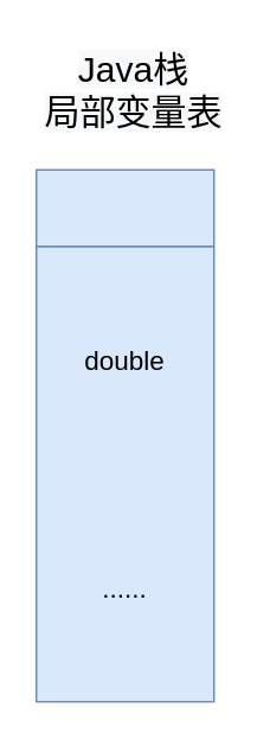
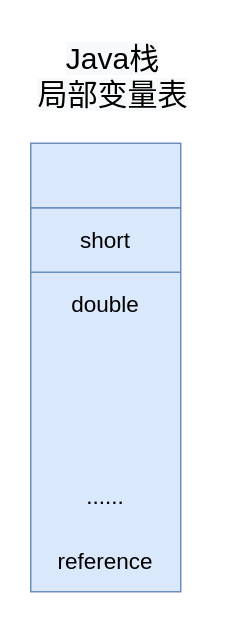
+ <mxCell id="5" value="short" style="shape=partialRectangle;html=1;whiteSpace=wrap;connectable=0;overflow=hidden;fillColor=none;top=0;left=0;bottom=0;right=0;fontSize=15;" vertex="1" parent="4"><mxGeometry width="100" height="43" as="geometry" /></mxCell>
+ <mxCell id="13" value="reference" style="shape=partialRectangle;html=1;whiteSpace=wrap;connectable=0;overflow=hidden;fillColor=none;top=0;left=0;bottom=0;right=0;fontSize=15;" vertex="1" parent="12"><mxGeometry width="100" height="43" as="geometry" /></mxCell>
